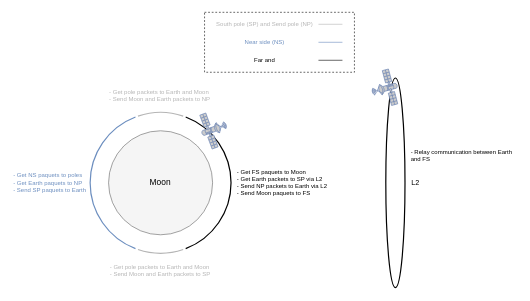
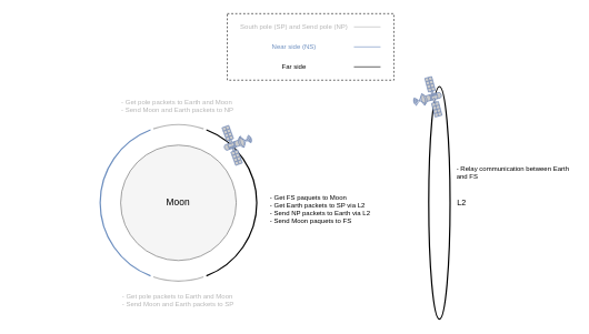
- <mxCell id="24" value="&lt;font color=&quot;#000000&quot;&gt;Far and&lt;/font&gt;" style="text;html=1;strokeColor=none;fillColor=none;align=center;verticalAlign=middle;whiteSpace=wrap;rounded=0;labelBackgroundColor=#ffffff;fontSize=10;fontColor=#B5B5B5;" vertex="1" parent="1"><mxGeometry x="350.67" y="90" width="180" height="20" as="geometry" /></mxCell>
+ <mxCell id="24" value="&lt;font color=&quot;#000000&quot;&gt;Far side&lt;/font&gt;" style="text;html=1;strokeColor=none;fillColor=none;align=center;verticalAlign=middle;whiteSpace=wrap;rounded=0;labelBackgroundColor=#ffffff;fontSize=10;fontColor=#B5B5B5;" vertex="1" parent="1"><mxGeometry x="350.67" y="90" width="180" height="20" as="geometry" /></mxCell>
- <mxCell id="15" value="&lt;font color=&quot;#6c8ebf&quot; style=&quot;font-size: 10px&quot;&gt;- Get NS paquets to poles&lt;br&gt;- Get Earth paquets to NP&lt;br&gt;- Send SP paquets to Earth&lt;br&gt;&lt;/font&gt;" style="text;html=1;strokeColor=none;fillColor=none;align=left;verticalAlign=middle;whiteSpace=wrap;rounded=0;horizontal=1;fontSize=10;fontColor=#B5B5B5;labelBackgroundColor=#ffffff;" vertex="1" parent="1"><mxGeometry x="20.28" y="275.55" width="129.57" height="57.57" as="geometry" /></mxCell>
- <mxCell id="17" value="&lt;font color=&quot;#000000&quot;&gt;- Get FS paquets to Moon&lt;br&gt;- Get Earth packets to SP via L2&lt;br style=&quot;font-size: 10px&quot;&gt;- Send NP packets to Earth via L2&lt;br&gt;- Send Moon paquets to FS&amp;nbsp;&lt;br&gt;&lt;/font&gt;" style="text;html=1;strokeColor=none;fillColor=none;align=left;verticalAlign=middle;whiteSpace=wrap;rounded=0;horizontal=1;fontSize=10;fontColor=#B5B5B5;labelBackgroundColor=#ffffff;" vertex="1" parent="1"><mxGeometry x="392.85" y="275.55" width="178.15" height="57.57" as="geometry" /></mxCell>
+ <mxCell id="17" value="&lt;font color=&quot;#000000&quot;&gt;- Get FS paquets to Moon&lt;br&gt;- Get Earth packets to SP via L2&lt;br style=&quot;font-size: 10px&quot;&gt;- Send NP packets to Earth via L2&lt;br&gt;- Send Moon paquets to FS&amp;nbsp;&lt;br&gt;&lt;/font&gt;" style="text;html=1;strokeColor=none;fillColor=none;align=left;verticalAlign=middle;whiteSpace=wrap;rounded=0;horizontal=1;fontSize=10;fontColor=#B5B5B5;labelBackgroundColor=#ffffff;" vertex="1" parent="1"><mxGeometry x="402.85" y="285.55" width="178.15" height="57.57" as="geometry" /></mxCell>
